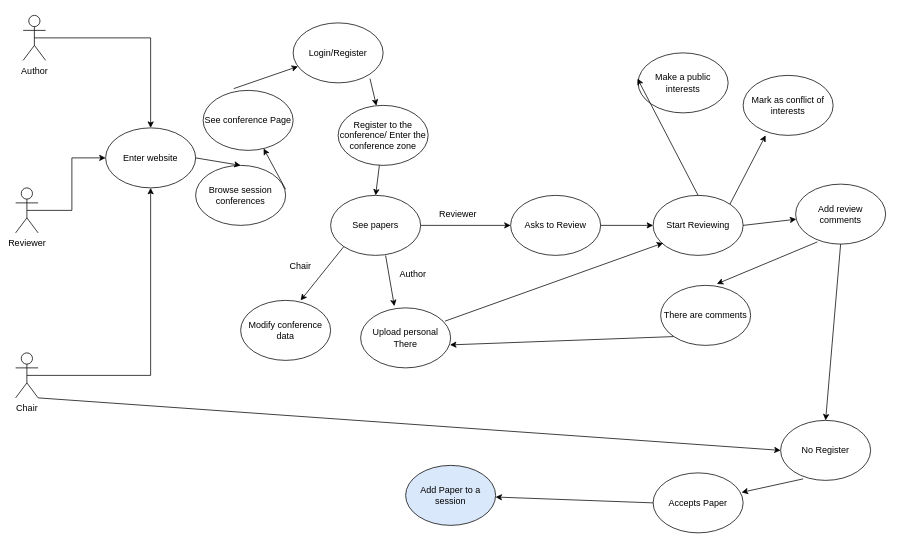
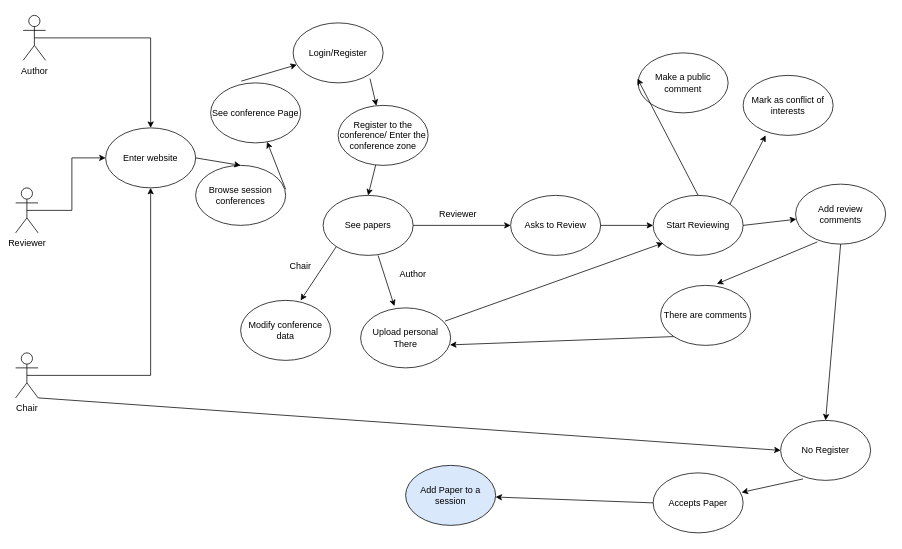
- <mxCell id="34" value="Make a public interests" style="ellipse;whiteSpace=wrap;html=1;" vertex="1" parent="1"><mxGeometry x="850" y="70" width="120" height="80" as="geometry" /></mxCell>
+ <mxCell id="34" value="Make a public comment" style="ellipse;whiteSpace=wrap;html=1;" vertex="1" parent="1"><mxGeometry x="850" y="70" width="120" height="80" as="geometry" /></mxCell>
- <mxCell id="13" value="See conference Page" style="ellipse;whiteSpace=wrap;html=1;" vertex="1" parent="1"><mxGeometry x="270" y="120" width="120" height="80" as="geometry" /></mxCell>
+ <mxCell id="13" value="See conference Page" style="ellipse;whiteSpace=wrap;html=1;" vertex="1" parent="1"><mxGeometry x="280" y="110" width="120" height="80" as="geometry" /></mxCell>
- <mxCell id="17" value="See papers" style="ellipse;whiteSpace=wrap;html=1;" vertex="1" parent="1"><mxGeometry x="440" y="260" width="120" height="80" as="geometry" /></mxCell>
+ <mxCell id="17" value="See papers" style="ellipse;whiteSpace=wrap;html=1;" vertex="1" parent="1"><mxGeometry x="430" y="260" width="120" height="80" as="geometry" /></mxCell>
